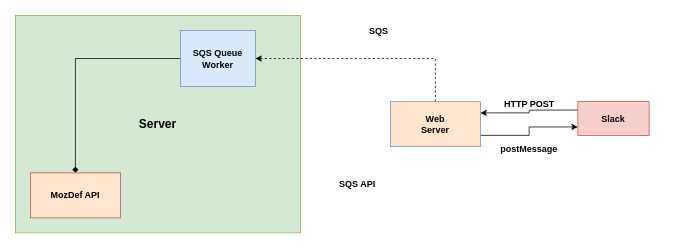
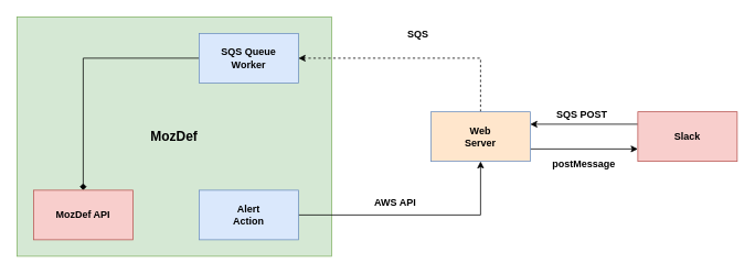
- <mxCell id="10" value="SQS Queue&lt;br&gt;Worker" style="rounded=0;whiteSpace=wrap;html=1;fillColor=#dae8fc;strokeColor=#6c8ebf;fontStyle=1" parent="1" vertex="1"><mxGeometry x="240" y="40" width="100" height="75" as="geometry" /></mxCell>
+ <mxCell id="10" value="SQS Queue&lt;br&gt;Worker" style="rounded=0;whiteSpace=wrap;html=1;fillColor=#dae8fc;strokeColor=#6c8ebf;fontStyle=1" parent="1" vertex="1"><mxGeometry x="240" y="40" width="120" height="60" as="geometry" /></mxCell>
- <mxCell id="17" value="&lt;font style=&quot;font-size: 12px&quot;&gt;HTTP POST&lt;br&gt;&lt;/font&gt;" style="text;html=1;resizable=0;points=[];autosize=1;align=left;verticalAlign=top;spacingTop=-4;fontSize=16;fontStyle=1" parent="1" vertex="1"><mxGeometry x="670" y="125" width="80" height="20" as="geometry" /></mxCell>
+ <mxCell id="17" value="&lt;font style=&quot;font-size: 12px&quot;&gt;SQS POST&lt;br&gt;&lt;/font&gt;" style="text;html=1;resizable=0;points=[];autosize=1;align=left;verticalAlign=top;spacingTop=-4;fontSize=16;fontStyle=1" parent="1" vertex="1"><mxGeometry x="670" y="125" width="80" height="20" as="geometry" /></mxCell>
- <mxCell id="8" value="Slack" style="rounded=0;whiteSpace=wrap;html=1;fillColor=#f8cecc;strokeColor=#b85450;fontStyle=1" parent="1" vertex="1"><mxGeometry x="770" y="135" width="95" height="45" as="geometry" /></mxCell>
+ <mxCell id="8" value="Slack" style="rounded=0;whiteSpace=wrap;html=1;fillColor=#f8cecc;strokeColor=#b85450;fontStyle=1" parent="1" vertex="1"><mxGeometry x="770" y="135" width="120" height="60" as="geometry" /></mxCell>
- <mxCell id="2" value="Server" style="rounded=0;whiteSpace=wrap;html=1;fontSize=16;fillColor=#d5e8d4;strokeColor=#82b366;fontStyle=1" parent="1" vertex="1"><mxGeometry x="20" y="20" width="380" height="290" as="geometry" /></mxCell>
+ <mxCell id="2" value="MozDef" style="rounded=0;whiteSpace=wrap;html=1;fontSize=16;fillColor=#d5e8d4;strokeColor=#82b366;fontStyle=1" parent="1" vertex="1"><mxGeometry x="20" y="20" width="380" height="290" as="geometry" /></mxCell>
- <mxCell id="15" value="SQS API" style="text;html=1;resizable=0;points=[];autosize=1;align=left;verticalAlign=top;spacingTop=-4;fontStyle=1" parent="1" vertex="1"><mxGeometry x="450" y="235" width="70" height="20" as="geometry" /></mxCell>
+ <mxCell id="15" value="AWS API" style="text;html=1;resizable=0;points=[];autosize=1;align=left;verticalAlign=top;spacingTop=-4;fontStyle=1" parent="1" vertex="1"><mxGeometry x="450" y="235" width="70" height="20" as="geometry" /></mxCell>
- <mxCell id="13" value="MozDef API" style="rounded=0;whiteSpace=wrap;html=1;fillColor=#ffe6cc;strokeColor=#b85450;fontStyle=1;" parent="1" vertex="1"><mxGeometry x="40" y="230" width="120" height="60" as="geometry" /></mxCell>
+ <mxCell id="13" value="MozDef API" style="rounded=0;whiteSpace=wrap;html=1;fillColor=#f8cecc;strokeColor=#b85450;fontStyle=1" parent="1" vertex="1"><mxGeometry x="40" y="230" width="120" height="60" as="geometry" /></mxCell>
+ <mxCell id="12" value="Alert&lt;br&gt;Action" style="rounded=0;whiteSpace=wrap;html=1;fillColor=#dae8fc;strokeColor=#6c8ebf;fontStyle=1" parent="1" vertex="1"><mxGeometry x="240" y="230" width="120" height="60" as="geometry" /></mxCell>
+ <mxCell id="11" style="edgeStyle=orthogonalEdgeStyle;rounded=0;orthogonalLoop=1;jettySize=auto;html=1;exitX=1;exitY=0.5;exitDx=0;exitDy=0;entryX=0.5;entryY=1;entryDx=0;entryDy=0;" parent="1" source="12" target="6" edge="1"><mxGeometry relative="1" as="geometry"><mxPoint x="620" y="165" as="targetPoint" /></mxGeometry></mxCell>
